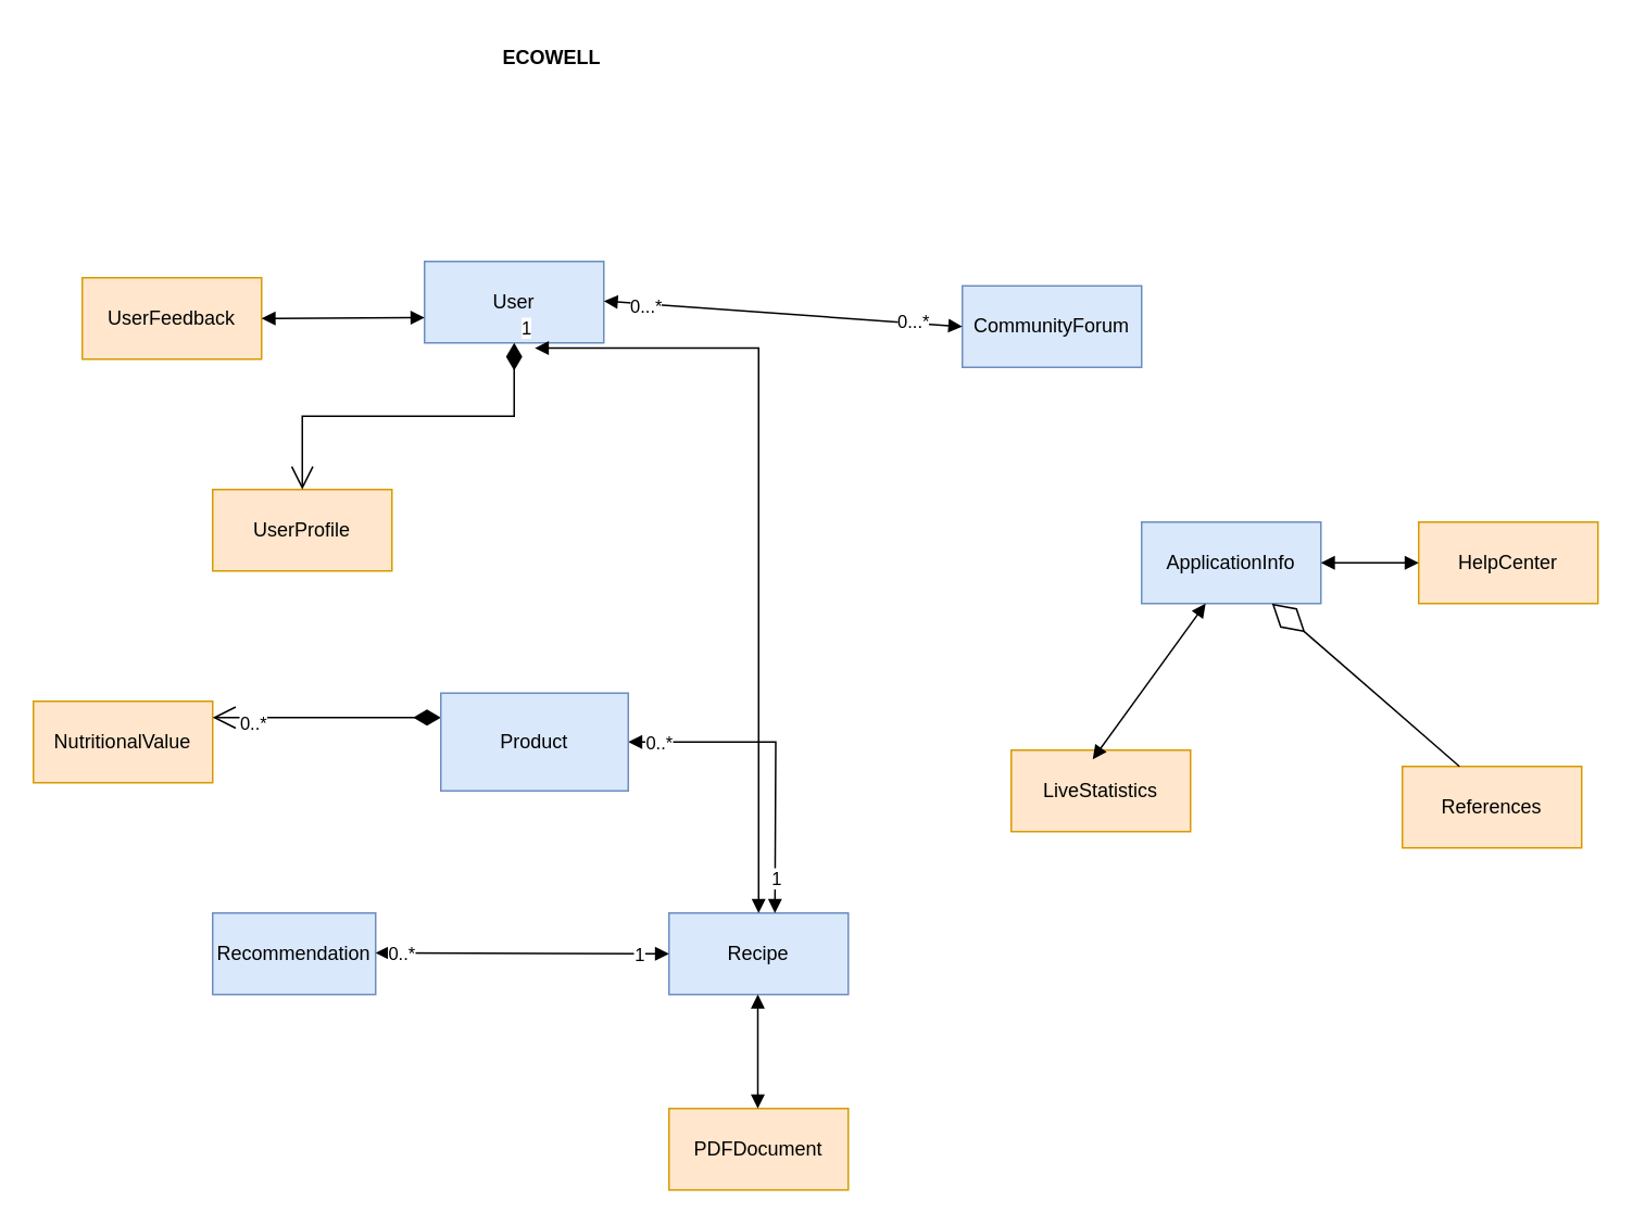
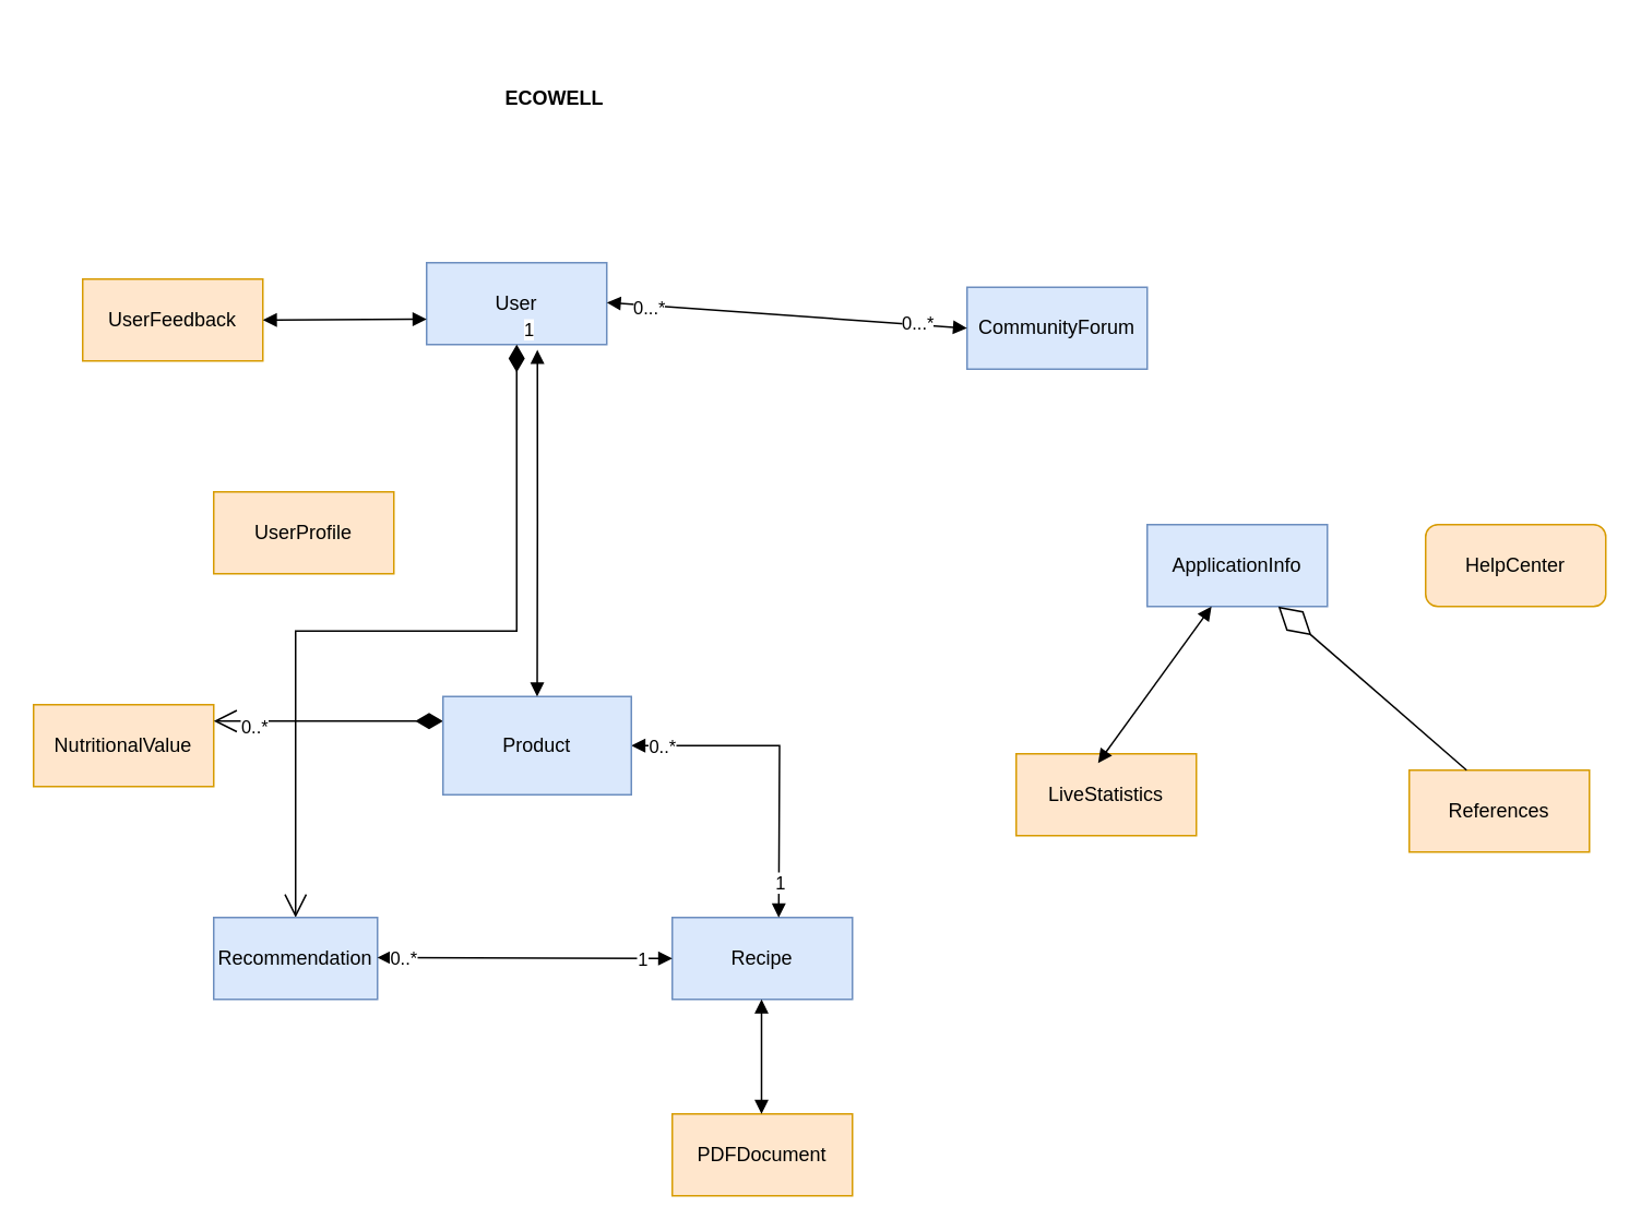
- <mxCell id="22" value="&lt;b&gt;ECOWELL&amp;nbsp;&lt;/b&gt;" style="text;html=1;strokeColor=none;fillColor=none;align=center;verticalAlign=middle;whiteSpace=wrap;rounded=0;" parent="1" vertex="1"><mxGeometry x="220" y="20" width="240" height="30" as="geometry" /></mxCell>
+ <mxCell id="22" value="&lt;b&gt;ECOWELL&amp;nbsp;&lt;/b&gt;" style="text;html=1;strokeColor=none;fillColor=none;align=center;verticalAlign=middle;whiteSpace=wrap;rounded=0;" parent="1" vertex="1"><mxGeometry x="220" y="45" width="240" height="30" as="geometry" /></mxCell>
- <mxCell id="20" value="1" style="endArrow=open;html=1;endSize=12;startArrow=diamondThin;startSize=14;startFill=1;edgeStyle=orthogonalEdgeStyle;align=left;verticalAlign=bottom;rounded=0;entryX=0.5;entryY=0;entryDx=0;entryDy=0;exitX=0.5;exitY=1;exitDx=0;exitDy=0;" parent="1" source="2" target="6" edge="1"><mxGeometry x="-1" y="3" relative="1" as="geometry"><mxPoint x="310" y="260" as="sourcePoint" /><mxPoint x="470" y="260" as="targetPoint" /></mxGeometry></mxCell>
+ <mxCell id="20" value="1" style="endArrow=open;html=1;endSize=12;startArrow=diamondThin;startSize=14;startFill=1;edgeStyle=orthogonalEdgeStyle;align=left;verticalAlign=bottom;rounded=0;exitX=0.5;exitY=1;exitDx=0;exitDy=0;" parent="1" source="2" target="23" edge="1"><mxGeometry x="-1" y="3" relative="1" as="geometry"><mxPoint x="310" y="260" as="sourcePoint" /><mxPoint x="470" y="260" as="targetPoint" /></mxGeometry></mxCell>
- <mxCell id="33" value="" style="endArrow=block;startArrow=block;endFill=1;startFill=1;html=1;rounded=0;edgeStyle=orthogonalEdgeStyle;exitX=0.615;exitY=1.064;exitDx=0;exitDy=0;exitPerimeter=0;" edge="1" parent="1" source="2" target="24"><mxGeometry width="160" relative="1" as="geometry"><mxPoint x="330" y="330" as="sourcePoint" /><mxPoint x="490" y="330" as="targetPoint" /></mxGeometry></mxCell>
+ <mxCell id="33" value="" style="endArrow=block;startArrow=block;endFill=1;startFill=1;html=1;rounded=0;edgeStyle=orthogonalEdgeStyle;exitX=0.615;exitY=1.064;exitDx=0;exitDy=0;exitPerimeter=0;entryX=0.5;entryY=0;entryDx=0;entryDy=0;" edge="1" parent="1" source="2" target="31"><mxGeometry width="160" relative="1" as="geometry"><mxPoint x="330" y="330" as="sourcePoint" /><mxPoint x="490" y="330" as="targetPoint" /></mxGeometry></mxCell>
- <mxCell id="19" value="" style="endArrow=block;startArrow=block;endFill=1;startFill=1;html=1;rounded=0;exitX=1;exitY=0.5;exitDx=0;exitDy=0;entryX=0;entryY=0.5;entryDx=0;entryDy=0;" parent="1" source="13" target="5" edge="1"><mxGeometry width="160" relative="1" as="geometry"><mxPoint x="840" y="330" as="sourcePoint" /><mxPoint x="880" y="270" as="targetPoint" /></mxGeometry></mxCell>
- <mxCell id="5" value="HelpCenter" style="html=1;whiteSpace=wrap;fillColor=#ffe6cc;strokeColor=#d79b00;" parent="1" vertex="1"><mxGeometry x="870" y="320" width="110" height="50" as="geometry" /></mxCell>
+ <mxCell id="5" value="HelpCenter" style="html=1;whiteSpace=wrap;fillColor=#ffe6cc;strokeColor=#d79b00;rounded=1;" parent="1" vertex="1"><mxGeometry x="870" y="320" width="110" height="50" as="geometry" /></mxCell>
